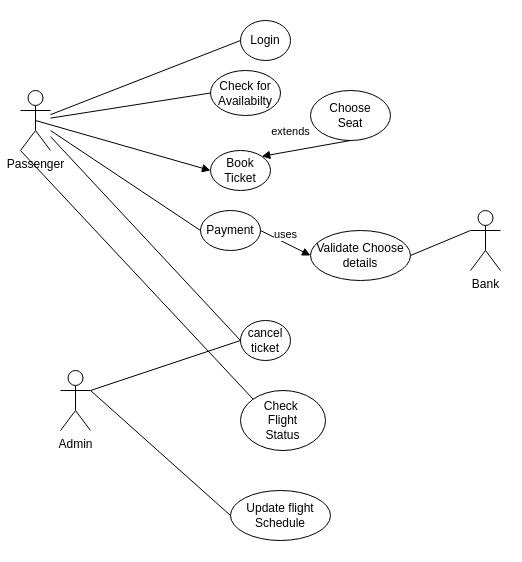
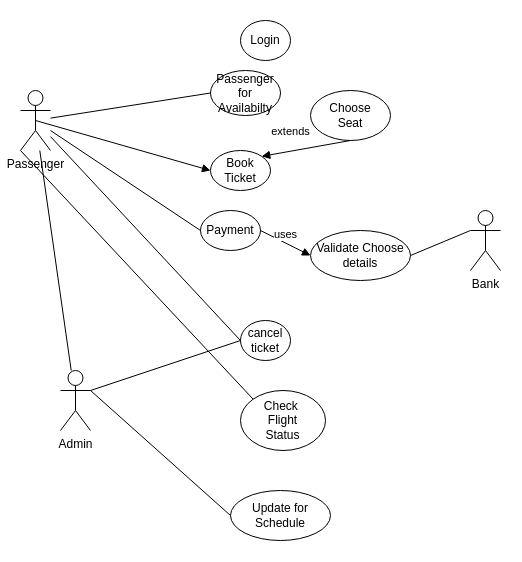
- <mxCell id="14" value="" style="endArrow=none;html=1;entryX=0;entryY=0.5;entryDx=0;entryDy=0;" edge="1" parent="1" source="3" target="6"><mxGeometry width="50" height="50" relative="1" as="geometry"><mxPoint x="270" y="330" as="sourcePoint" /><mxPoint x="320" y="280" as="targetPoint" /></mxGeometry></mxCell>
+ <mxCell id="14" value="" style="endArrow=none;html=1;" edge="1" parent="1" source="3" target="2"><mxGeometry width="50" height="50" relative="1" as="geometry"><mxPoint x="270" y="330" as="sourcePoint" /><mxPoint x="320" y="280" as="targetPoint" /></mxGeometry></mxCell>
- <mxCell id="5" value="Check for&lt;br&gt;Availabilty" style="ellipse;whiteSpace=wrap;html=1;" vertex="1" parent="1"><mxGeometry x="210" y="70" width="70" height="45" as="geometry" /></mxCell>
+ <mxCell id="5" value="Passenger for&lt;br&gt;Availabilty" style="ellipse;whiteSpace=wrap;html=1;" vertex="1" parent="1"><mxGeometry x="210" y="70" width="70" height="45" as="geometry" /></mxCell>
- <mxCell id="13" value="Update flight&lt;br&gt;Schedule" style="ellipse;whiteSpace=wrap;html=1;" vertex="1" parent="1"><mxGeometry x="230" y="490" width="100" height="50" as="geometry" /></mxCell>
+ <mxCell id="13" value="Update for&lt;br&gt;Schedule" style="ellipse;whiteSpace=wrap;html=1;" vertex="1" parent="1"><mxGeometry x="230" y="490" width="100" height="50" as="geometry" /></mxCell>
